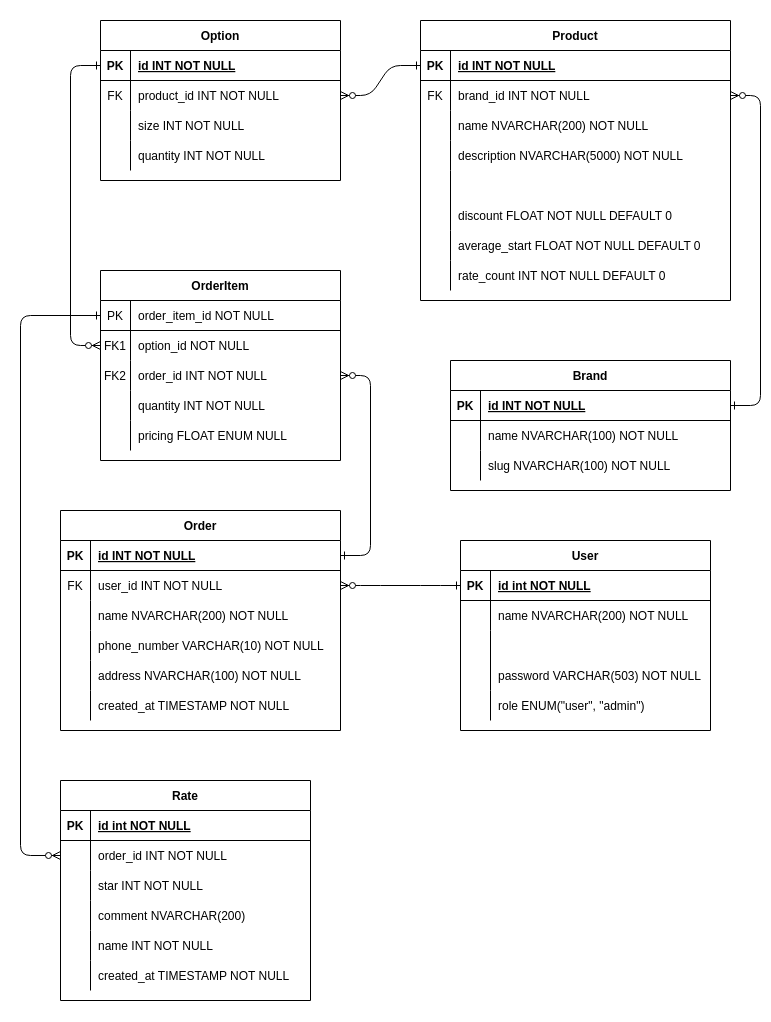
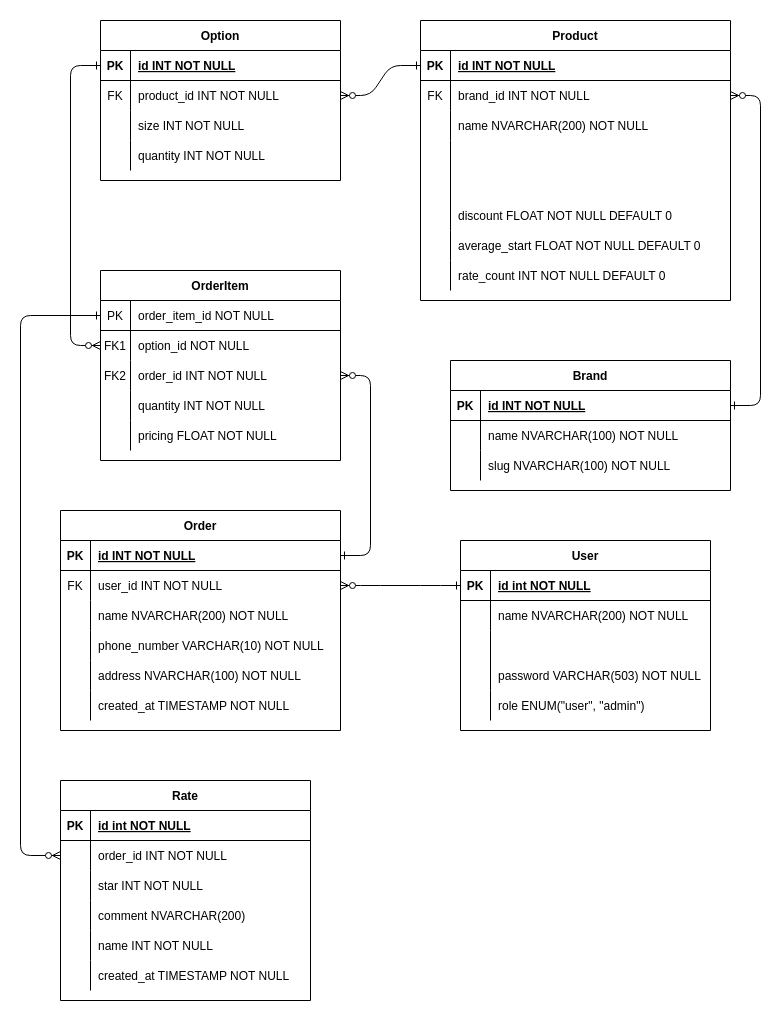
- <mxCell id="14" value="description NVARCHAR(5000) NOT NULL" style="shape=partialRectangle;overflow=hidden;connectable=0;fillColor=none;top=0;left=0;bottom=0;right=0;align=left;spacingLeft=6;" parent="12" vertex="1"><mxGeometry x="30" width="280" height="30" as="geometry"><mxRectangle width="280" height="30" as="alternateBounds" /></mxGeometry></mxCell>
- <mxCell id="81" value="pricing FLOAT ENUM NULL" style="shape=partialRectangle;overflow=hidden;connectable=0;fillColor=none;top=0;left=0;bottom=0;right=0;align=left;spacingLeft=6;" parent="79" vertex="1"><mxGeometry x="30" width="210" height="30" as="geometry"><mxRectangle width="210" height="30" as="alternateBounds" /></mxGeometry></mxCell>
+ <mxCell id="81" value="pricing FLOAT NOT NULL" style="shape=partialRectangle;overflow=hidden;connectable=0;fillColor=none;top=0;left=0;bottom=0;right=0;align=left;spacingLeft=6;" parent="79" vertex="1"><mxGeometry x="30" width="210" height="30" as="geometry"><mxRectangle width="210" height="30" as="alternateBounds" /></mxGeometry></mxCell>
